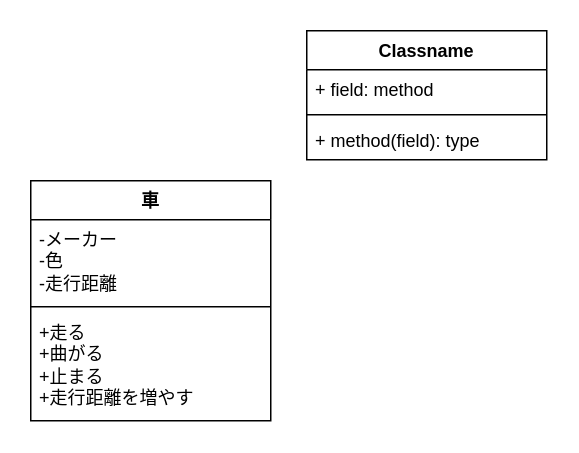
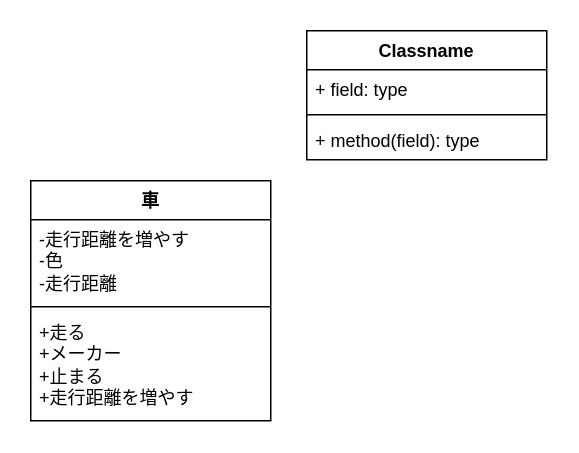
- <mxCell id="3" value="+ field: method" style="text;strokeColor=none;fillColor=none;align=left;verticalAlign=top;spacingLeft=4;spacingRight=4;overflow=hidden;rotatable=0;points=[[0,0.5],[1,0.5]];portConstraint=eastwest;whiteSpace=wrap;html=1;" parent="2" vertex="1"><mxGeometry y="26" width="160" height="26" as="geometry" /></mxCell>
+ <mxCell id="3" value="+ field: type" style="text;strokeColor=none;fillColor=none;align=left;verticalAlign=top;spacingLeft=4;spacingRight=4;overflow=hidden;rotatable=0;points=[[0,0.5],[1,0.5]];portConstraint=eastwest;whiteSpace=wrap;html=1;" parent="2" vertex="1"><mxGeometry y="26" width="160" height="26" as="geometry" /></mxCell>
- <mxCell id="7" value="-メーカー&lt;div&gt;-色&lt;/div&gt;&lt;div&gt;-走行距離&lt;/div&gt;" style="text;strokeColor=none;fillColor=none;align=left;verticalAlign=top;spacingLeft=4;spacingRight=4;overflow=hidden;rotatable=0;points=[[0,0.5],[1,0.5]];portConstraint=eastwest;whiteSpace=wrap;html=1;" parent="6" vertex="1"><mxGeometry y="26" width="160" height="54" as="geometry" /></mxCell>
+ <mxCell id="7" value="-走行距離を増やす&lt;div&gt;-色&lt;/div&gt;&lt;div&gt;-走行距離&lt;/div&gt;" style="text;strokeColor=none;fillColor=none;align=left;verticalAlign=top;spacingLeft=4;spacingRight=4;overflow=hidden;rotatable=0;points=[[0,0.5],[1,0.5]];portConstraint=eastwest;whiteSpace=wrap;html=1;" parent="6" vertex="1"><mxGeometry y="26" width="160" height="54" as="geometry" /></mxCell>
- <mxCell id="9" value="+走る&lt;div&gt;+曲がる&lt;/div&gt;&lt;div&gt;+止まる&lt;/div&gt;&lt;div&gt;+走行距離を増やす&lt;/div&gt;" style="text;strokeColor=none;fillColor=none;align=left;verticalAlign=top;spacingLeft=4;spacingRight=4;overflow=hidden;rotatable=0;points=[[0,0.5],[1,0.5]];portConstraint=eastwest;whiteSpace=wrap;html=1;" parent="6" vertex="1"><mxGeometry y="88" width="160" height="72" as="geometry" /></mxCell>
+ <mxCell id="9" value="+走る&lt;div&gt;+メーカー&lt;/div&gt;&lt;div&gt;+止まる&lt;/div&gt;&lt;div&gt;+走行距離を増やす&lt;/div&gt;" style="text;strokeColor=none;fillColor=none;align=left;verticalAlign=top;spacingLeft=4;spacingRight=4;overflow=hidden;rotatable=0;points=[[0,0.5],[1,0.5]];portConstraint=eastwest;whiteSpace=wrap;html=1;" parent="6" vertex="1"><mxGeometry y="88" width="160" height="72" as="geometry" /></mxCell>
